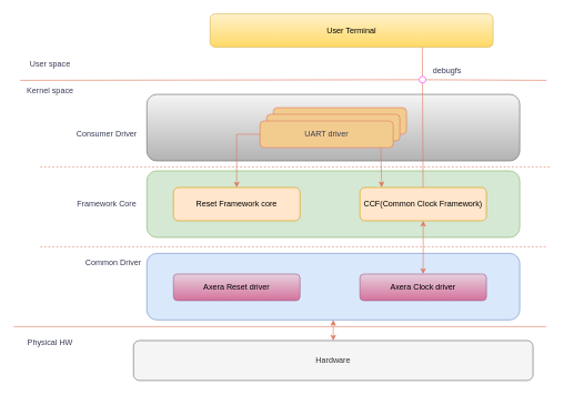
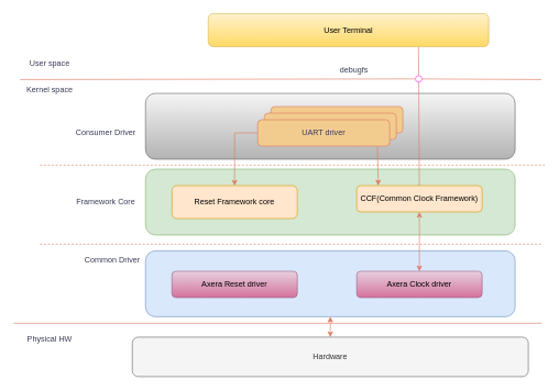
- <mxCell id="25" value="debugfs" style="text;html=1;align=center;verticalAlign=middle;whiteSpace=wrap;rounded=0;fontColor=#393C56;" vertex="1" parent="1"><mxGeometry x="641" y="90" width="60" height="30" as="geometry" /></mxCell>
+ <mxCell id="25" value="debugfs" style="text;html=1;align=center;verticalAlign=middle;whiteSpace=wrap;rounded=0;fontColor=#393C56;" vertex="1" parent="1"><mxGeometry x="506" y="90" width="60" height="30" as="geometry" /></mxCell>
- <mxCell id="3" value="CCF(Common Clock Framework)" style="rounded=1;whiteSpace=wrap;html=1;labelBackgroundColor=none;fillColor=#ffe6cc;strokeColor=#d79b00;" vertex="1" parent="1"><mxGeometry x="540" y="281" width="190" height="50" as="geometry" /></mxCell>
+ <mxCell id="3" value="CCF(Common Clock Framework)" style="rounded=1;whiteSpace=wrap;html=1;labelBackgroundColor=none;fillColor=#ffe6cc;strokeColor=#d79b00;" vertex="1" parent="1"><mxGeometry x="540" y="281" width="190" height="40" as="geometry" /></mxCell>
